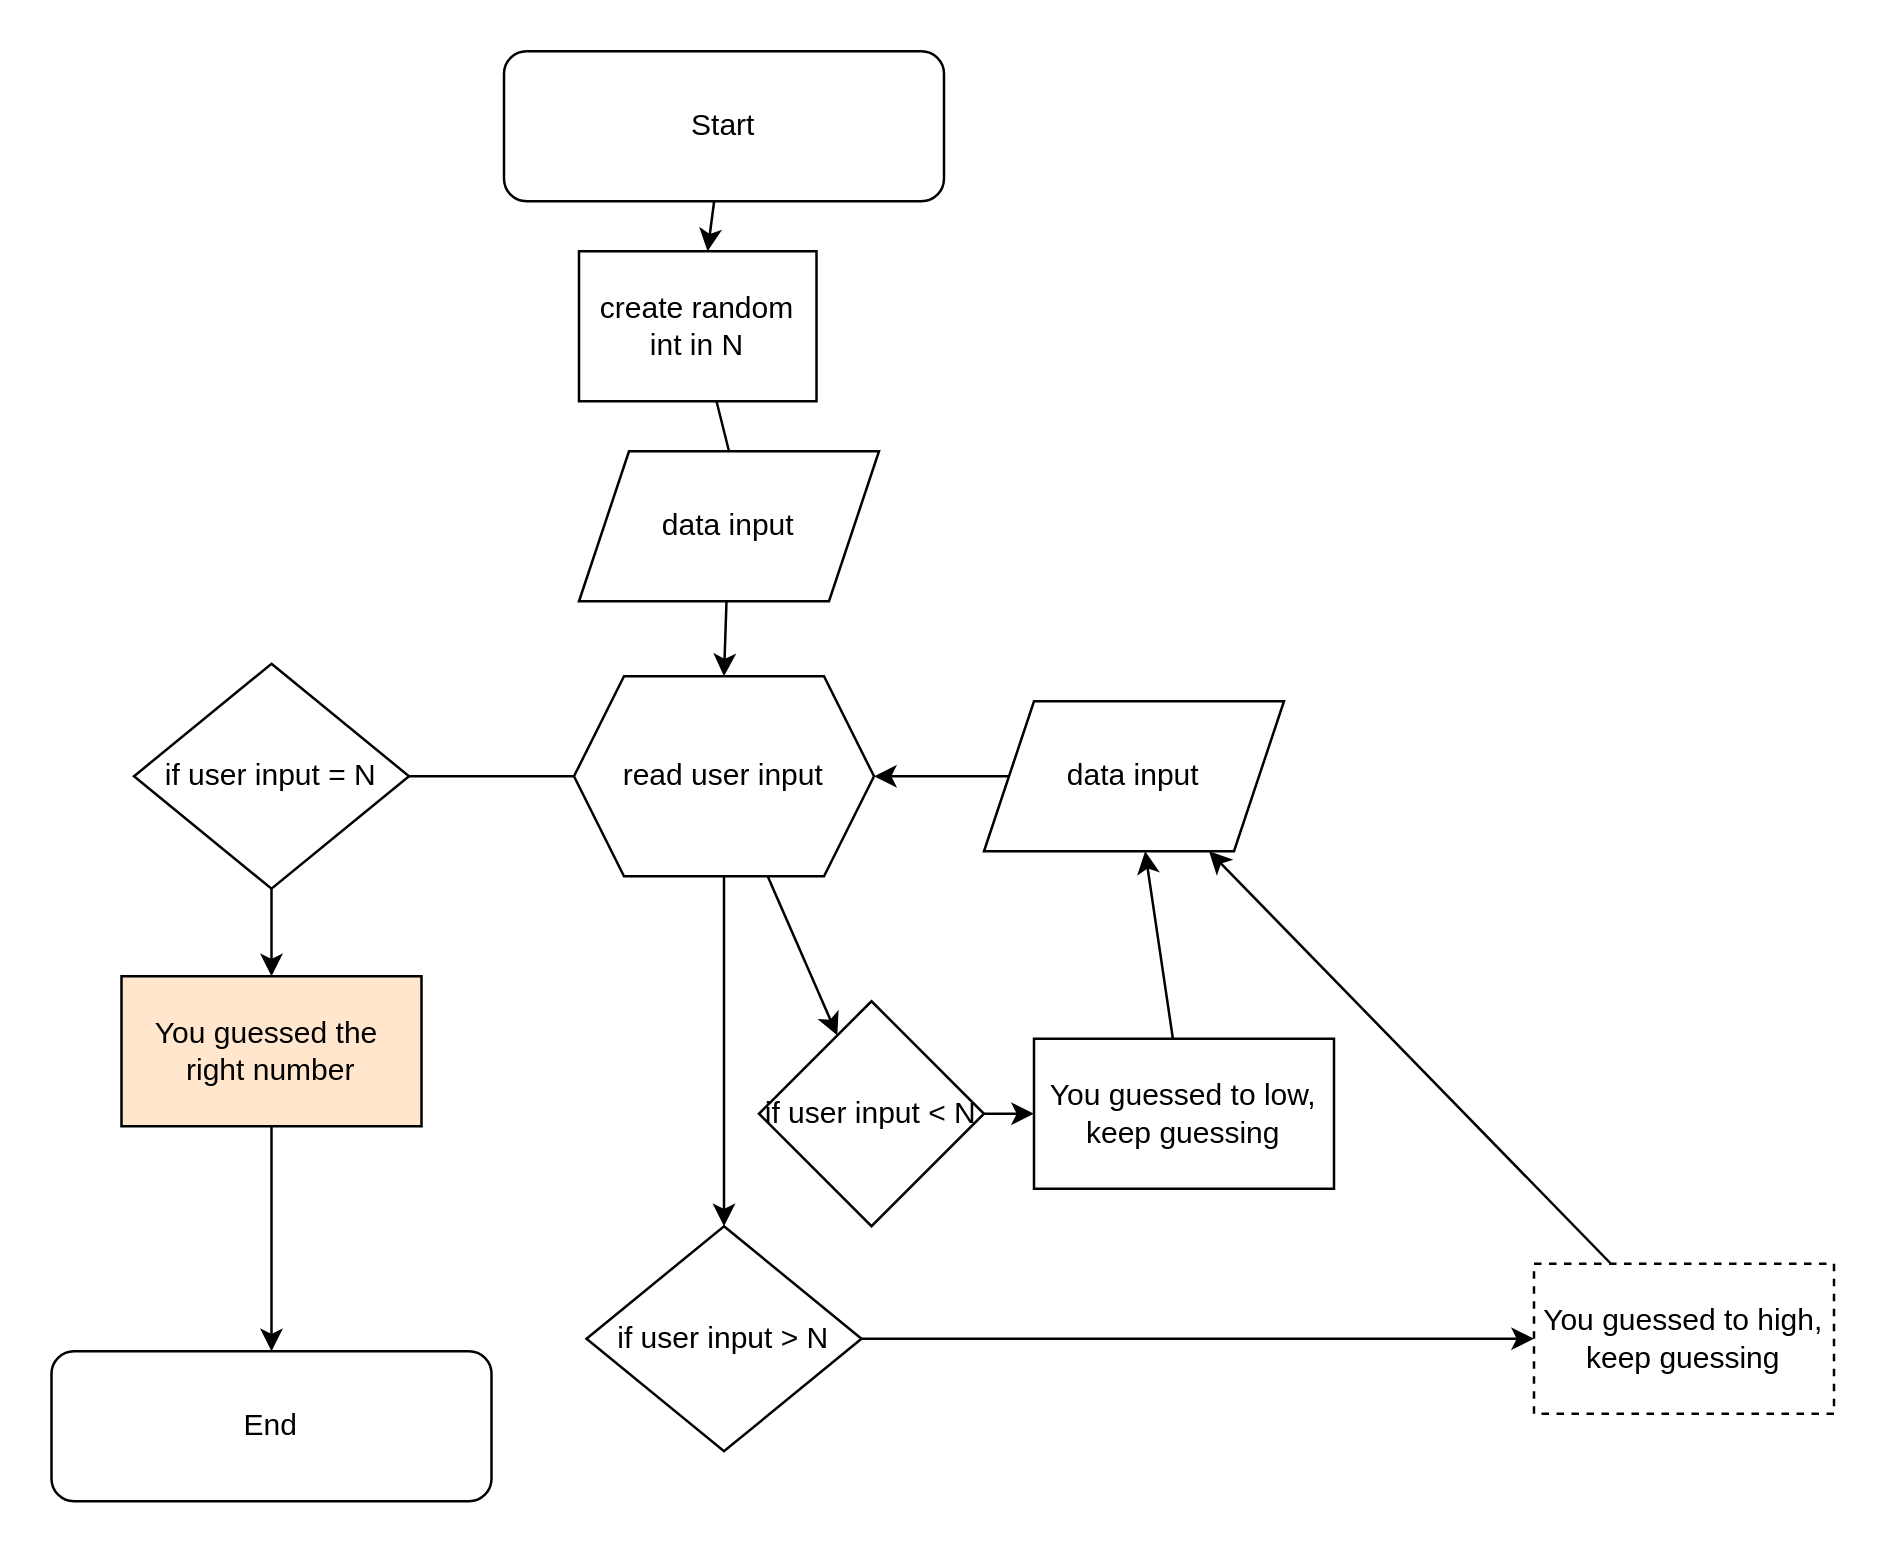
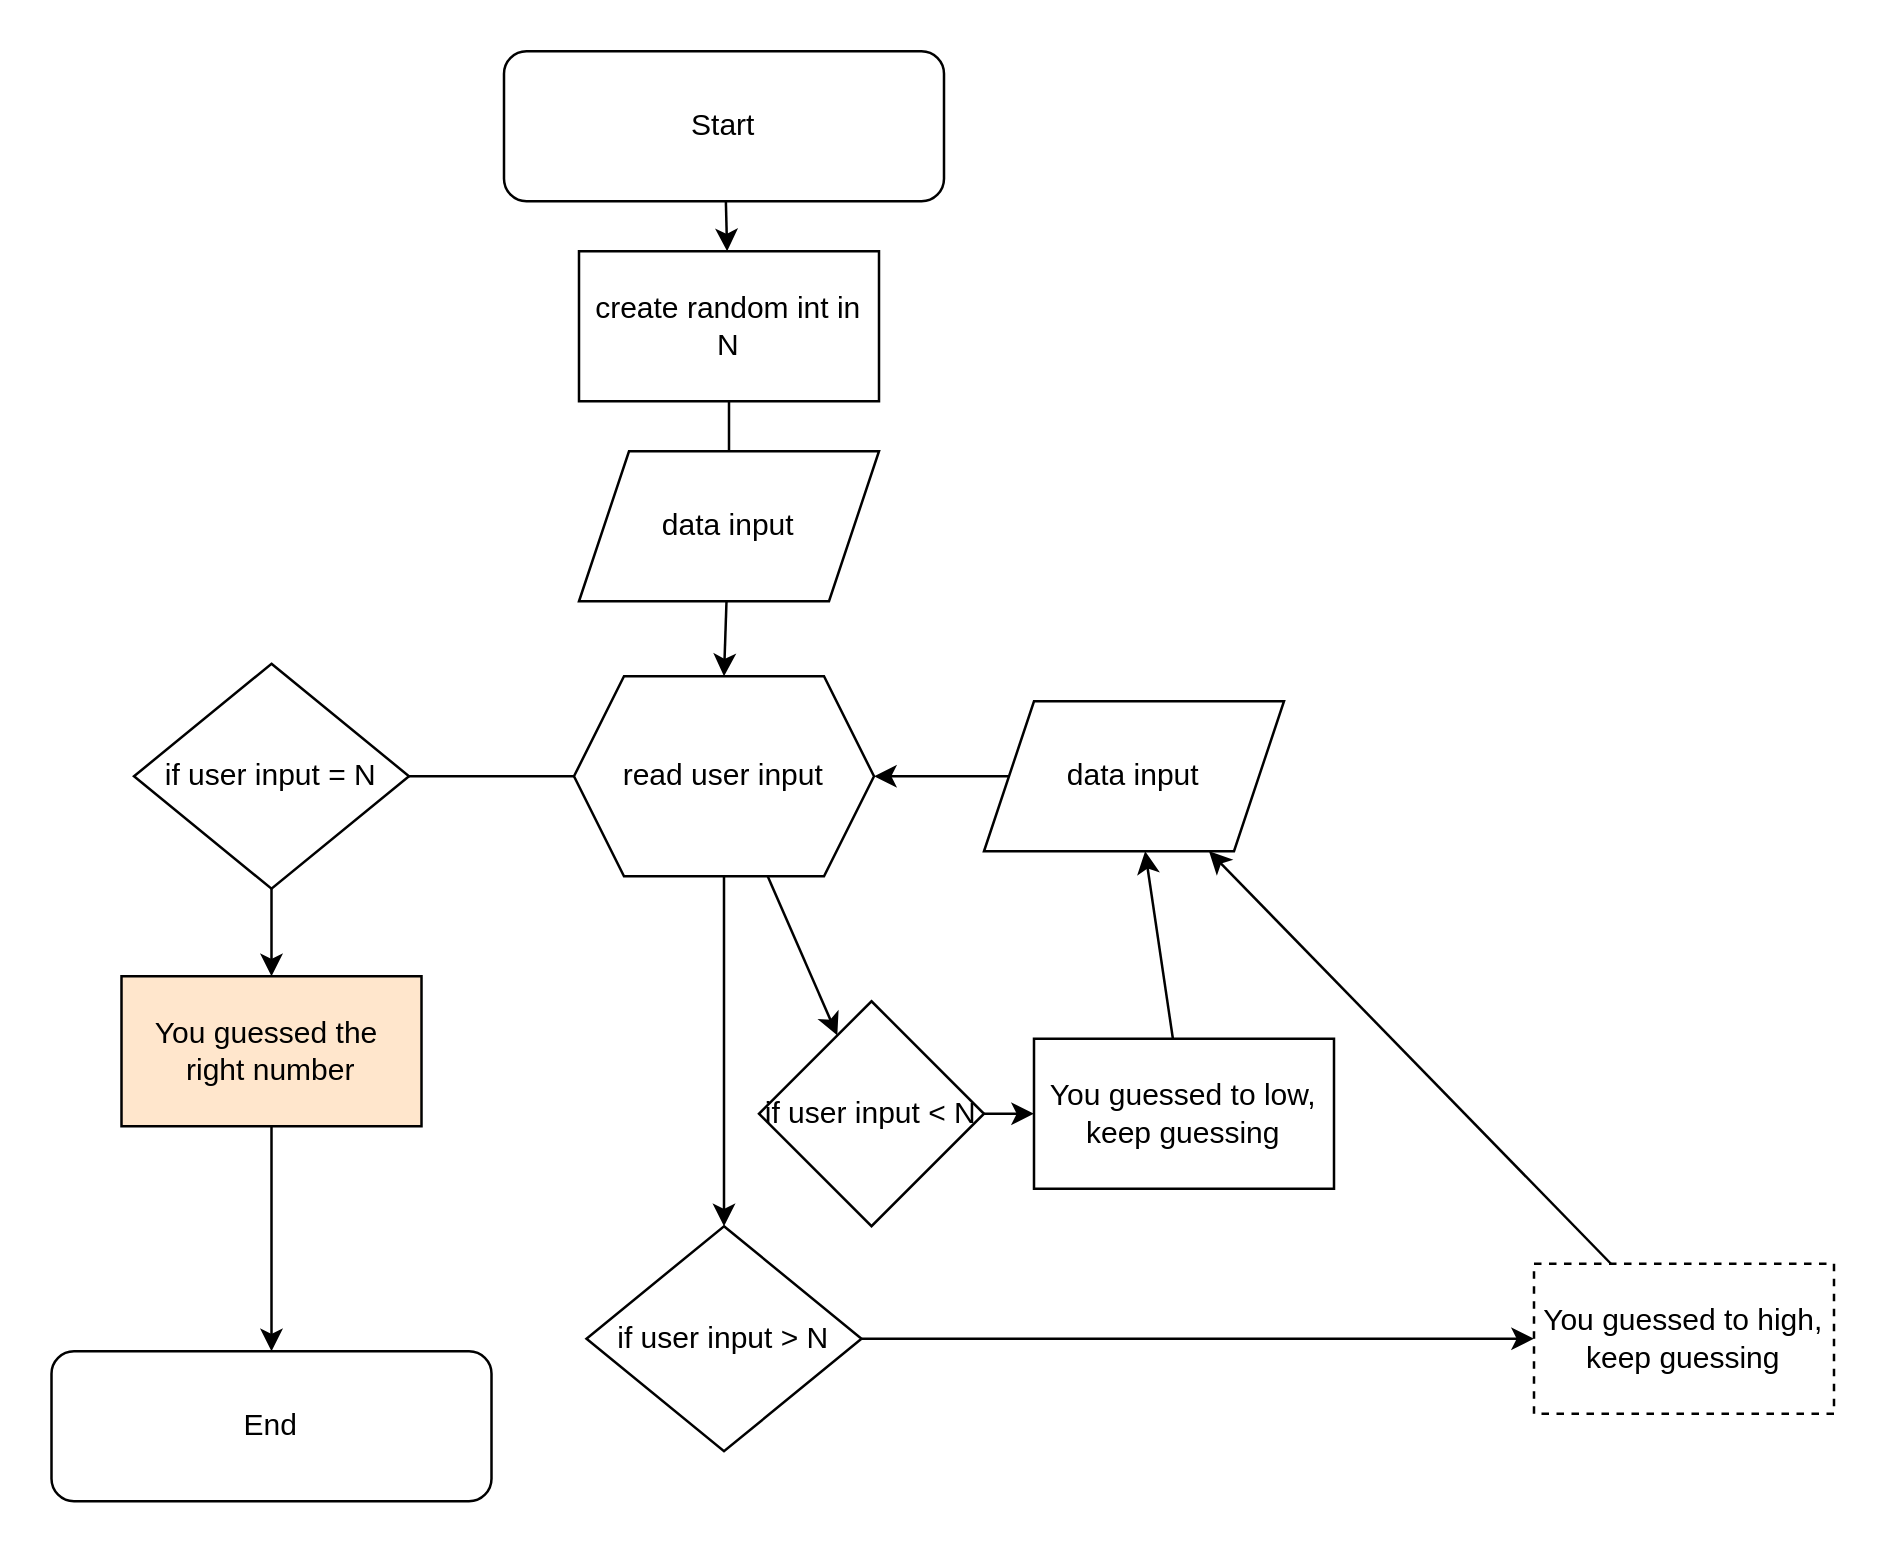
- <mxCell id="5" value="create random int in N" style="rounded=0;whiteSpace=wrap;html=1;" parent="1" vertex="1"><mxGeometry x="231" y="100" width="95" height="60" as="geometry" /></mxCell>
+ <mxCell id="5" value="create random int in N" style="rounded=0;whiteSpace=wrap;html=1;" parent="1" vertex="1"><mxGeometry x="231" y="100" width="120" height="60" as="geometry" /></mxCell>
